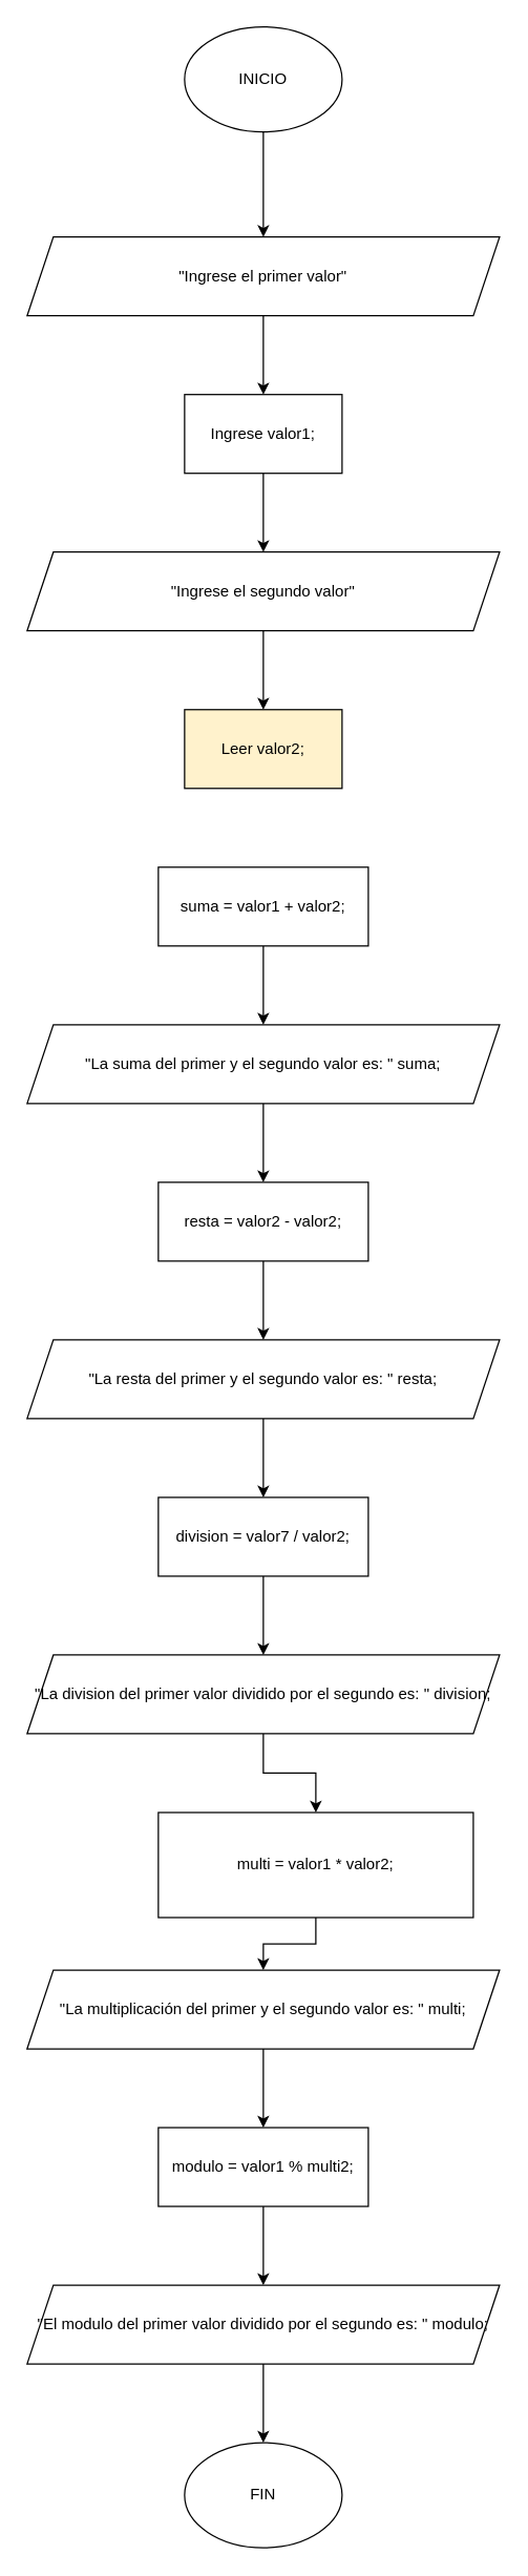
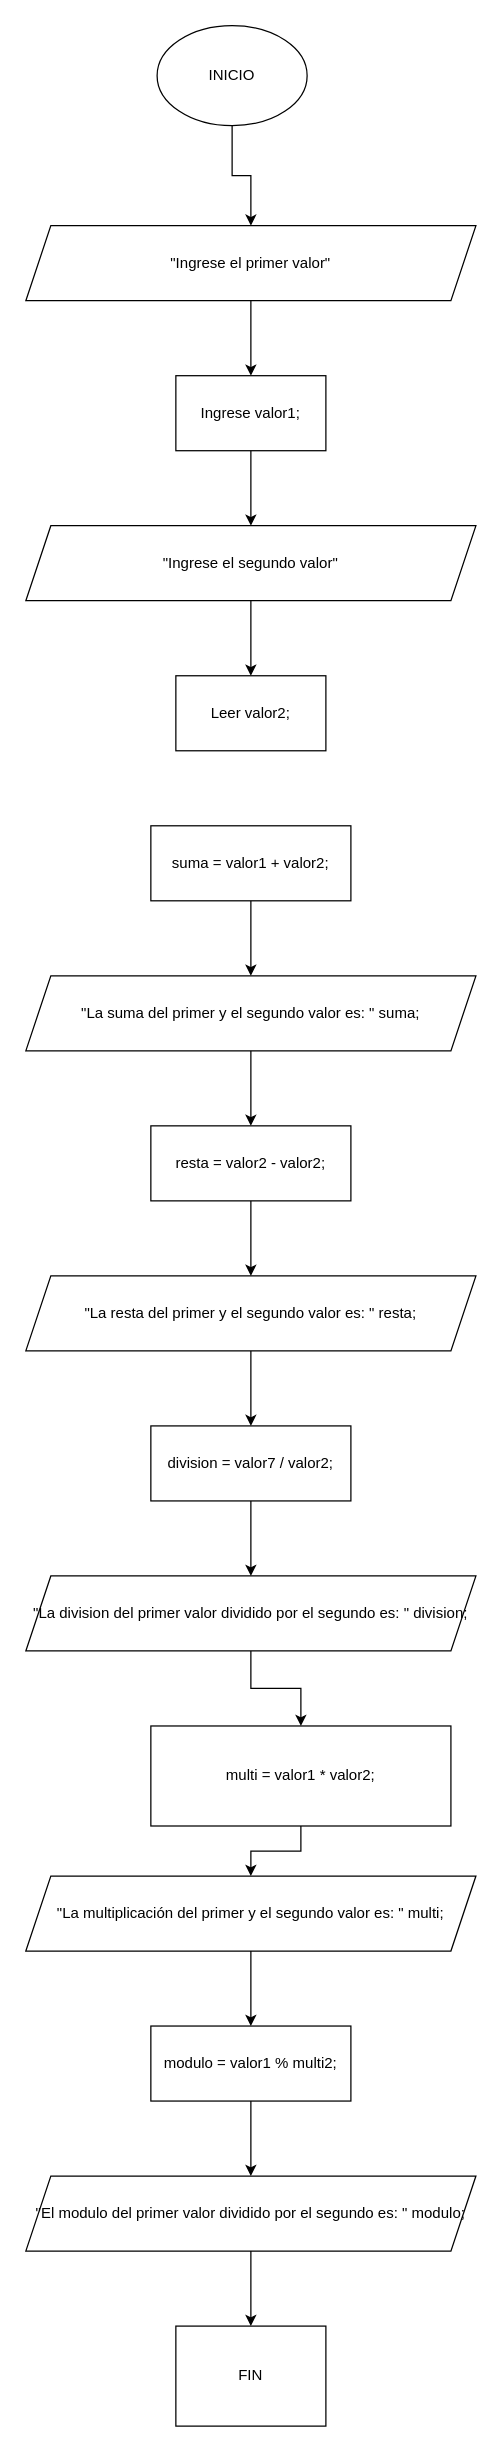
- <mxCell id="3" value="INICIO" style="ellipse;whiteSpace=wrap;html=1;" vertex="1" parent="1"><mxGeometry x="140" y="20" width="120" height="80" as="geometry" /></mxCell>
+ <mxCell id="3" value="INICIO" style="ellipse;whiteSpace=wrap;html=1;" vertex="1" parent="1"><mxGeometry x="125" y="20" width="120" height="80" as="geometry" /></mxCell>
- <mxCell id="21" value="Leer valor2;" style="rounded=0;whiteSpace=wrap;html=1;fillColor=#fff2cc;" vertex="1" parent="1"><mxGeometry x="140" y="540" width="120" height="60" as="geometry" /></mxCell>
+ <mxCell id="21" value="Leer valor2;" style="rounded=0;whiteSpace=wrap;html=1;" vertex="1" parent="1"><mxGeometry x="140" y="540" width="120" height="60" as="geometry" /></mxCell>
- <mxCell id="18" value="FIN" style="ellipse;whiteSpace=wrap;html=1;" vertex="1" parent="1"><mxGeometry x="140" y="1860" width="120" height="80" as="geometry" /></mxCell>
+ <mxCell id="18" value="FIN" style="whiteSpace=wrap;html=1;rounded=0;" vertex="1" parent="1"><mxGeometry x="140" y="1860" width="120" height="80" as="geometry" /></mxCell>
